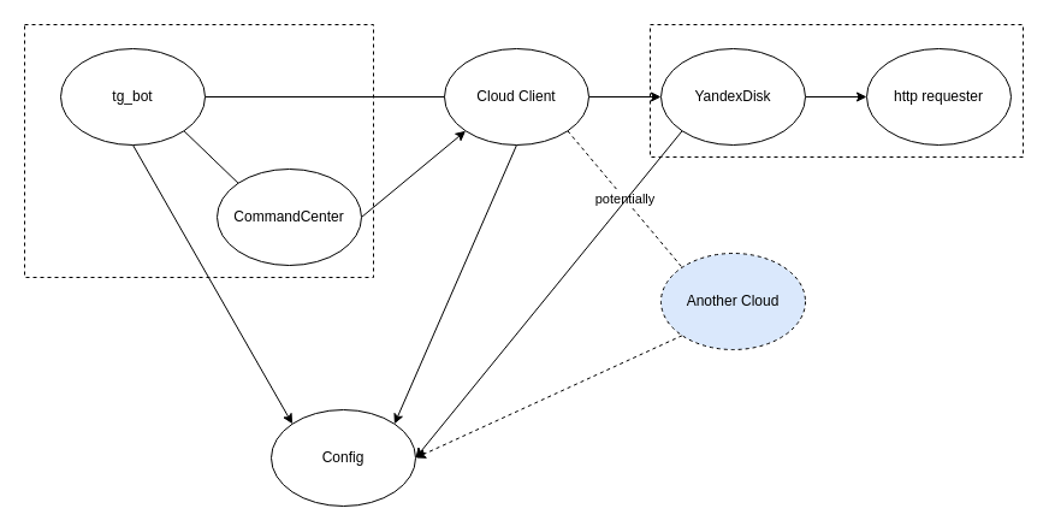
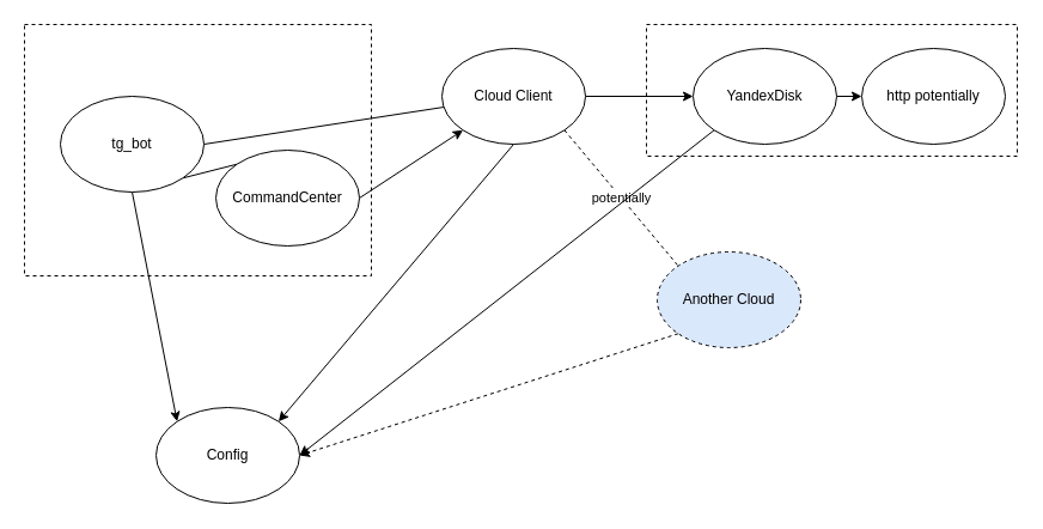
- <mxCell id="13" value="tg_bot" style="ellipse;whiteSpace=wrap;html=1;" parent="1" vertex="1"><mxGeometry x="50" y="40" width="120" height="80" as="geometry" /></mxCell>
+ <mxCell id="13" value="tg_bot" style="ellipse;whiteSpace=wrap;html=1;" parent="1" vertex="1"><mxGeometry x="50" y="80" width="120" height="80" as="geometry" /></mxCell>
- <mxCell id="9" value="YandexDisk" style="ellipse;whiteSpace=wrap;html=1;" parent="1" vertex="1"><mxGeometry x="549" y="40" width="120" height="80" as="geometry" /></mxCell>
+ <mxCell id="9" value="YandexDisk" style="ellipse;whiteSpace=wrap;html=1;" parent="1" vertex="1"><mxGeometry x="579" y="40" width="120" height="80" as="geometry" /></mxCell>
- <mxCell id="19" value="http requester" style="ellipse;whiteSpace=wrap;html=1;" parent="1" vertex="1"><mxGeometry x="720" y="40" width="120" height="80" as="geometry" /></mxCell>
+ <mxCell id="19" value="http potentially" style="ellipse;whiteSpace=wrap;html=1;" parent="1" vertex="1"><mxGeometry x="720" y="40" width="120" height="80" as="geometry" /></mxCell>
- <mxCell id="18" value="CommandCenter" style="ellipse;whiteSpace=wrap;html=1;" parent="1" vertex="1"><mxGeometry x="180" y="140" width="120" height="80" as="geometry" /></mxCell>
+ <mxCell id="18" value="CommandCenter" style="ellipse;whiteSpace=wrap;html=1;" parent="1" vertex="1"><mxGeometry x="180" y="125" width="120" height="80" as="geometry" /></mxCell>
- <mxCell id="16" value="Config" style="ellipse;whiteSpace=wrap;html=1;" parent="1" vertex="1"><mxGeometry x="225" y="340" width="120" height="80" as="geometry" /></mxCell>
+ <mxCell id="16" value="Config" style="ellipse;whiteSpace=wrap;html=1;" parent="1" vertex="1"><mxGeometry x="130" y="340" width="120" height="80" as="geometry" /></mxCell>
